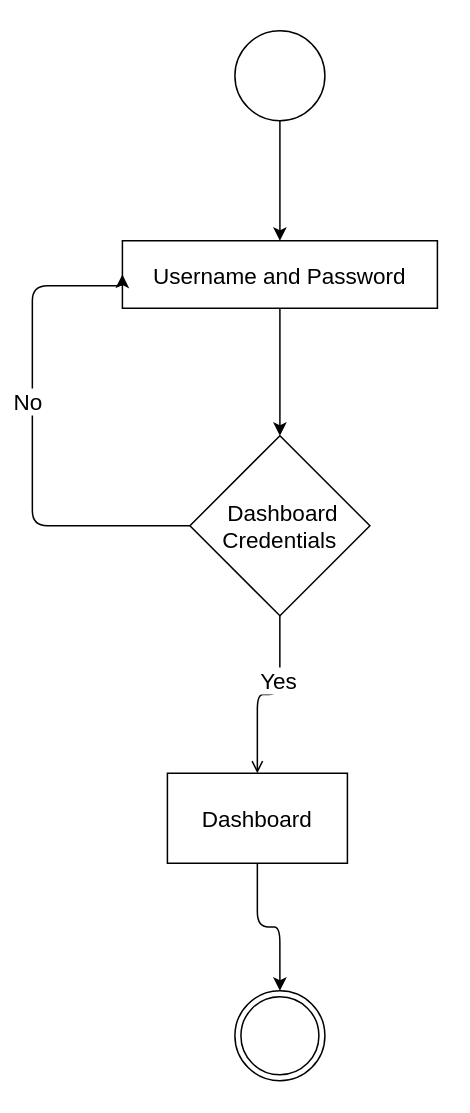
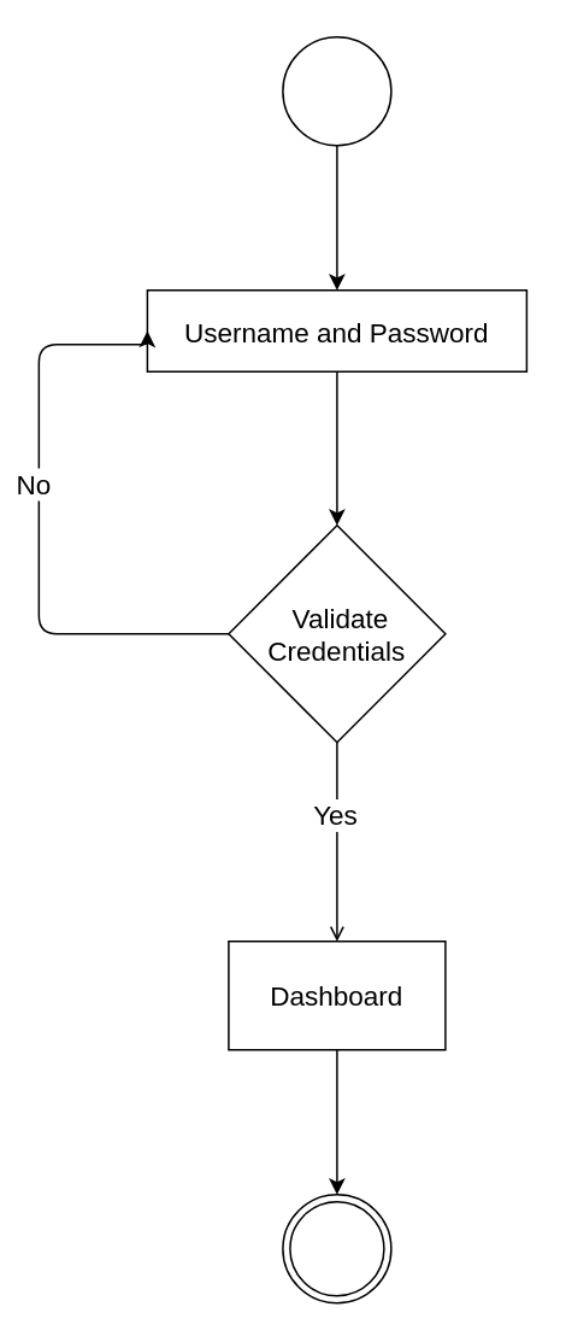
- <mxCell id="10" value="&amp;nbsp;Dashboard Credentials" style="rhombus;whiteSpace=wrap;html=1;fontSize=15;fillColor=none;" vertex="1" parent="1"><mxGeometry x="125.94" y="290" width="120" height="120" as="geometry" /></mxCell>
+ <mxCell id="10" value="&amp;nbsp;Validate Credentials" style="rhombus;whiteSpace=wrap;html=1;fontSize=15;fillColor=none;" vertex="1" parent="1"><mxGeometry x="125.94" y="290" width="120" height="120" as="geometry" /></mxCell>
- <mxCell id="12" value="Dashboard" style="whiteSpace=wrap;html=1;fontSize=15;fillColor=none;" vertex="1" parent="1"><mxGeometry x="110.94" y="515" width="120" height="60" as="geometry" /></mxCell>
+ <mxCell id="12" value="Dashboard" style="whiteSpace=wrap;html=1;fontSize=15;fillColor=none;" vertex="1" parent="1"><mxGeometry x="125.94" y="520" width="120" height="60" as="geometry" /></mxCell>
